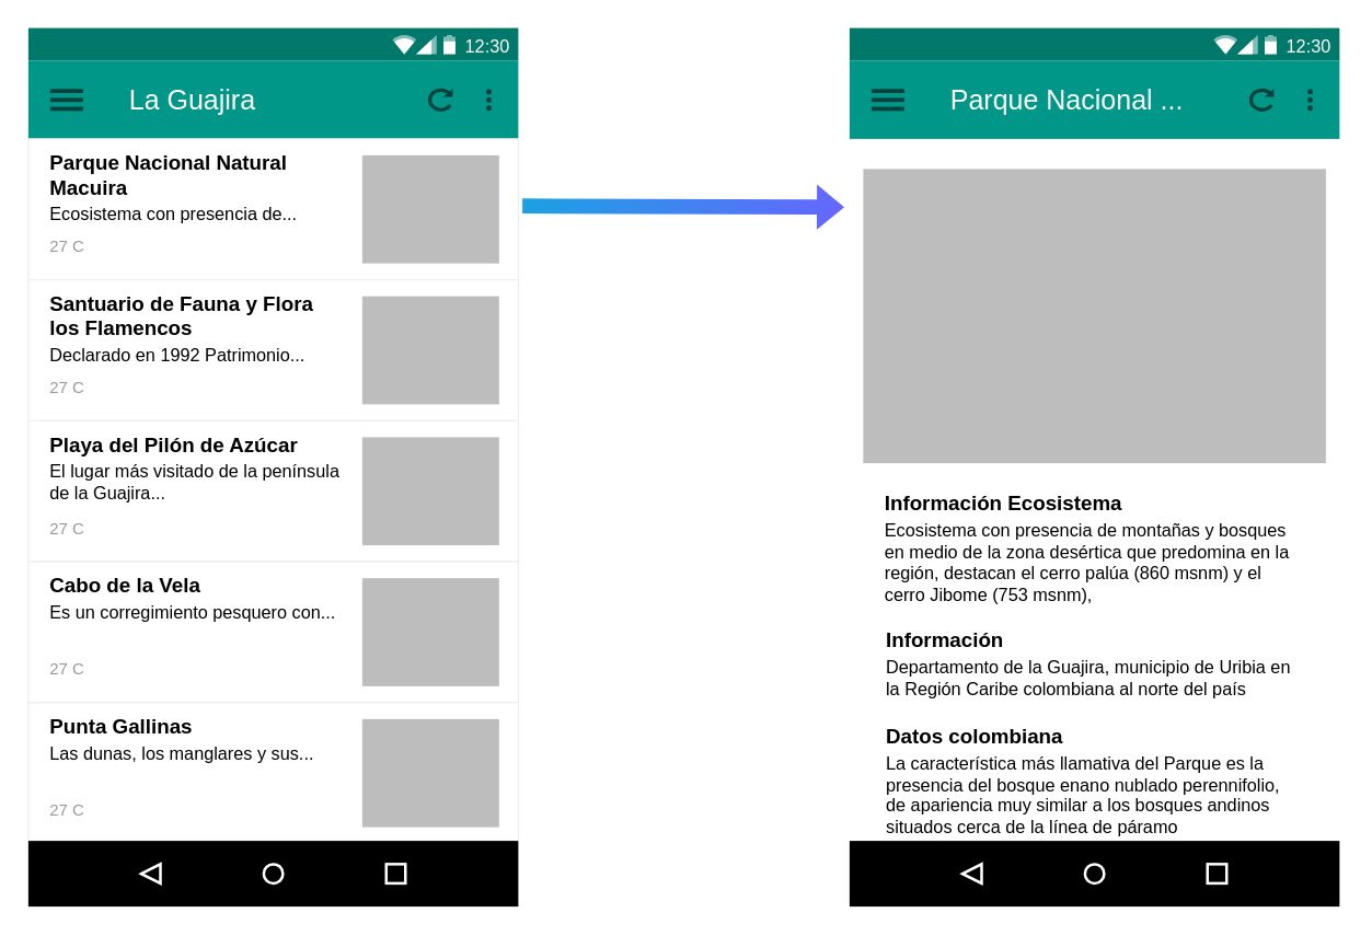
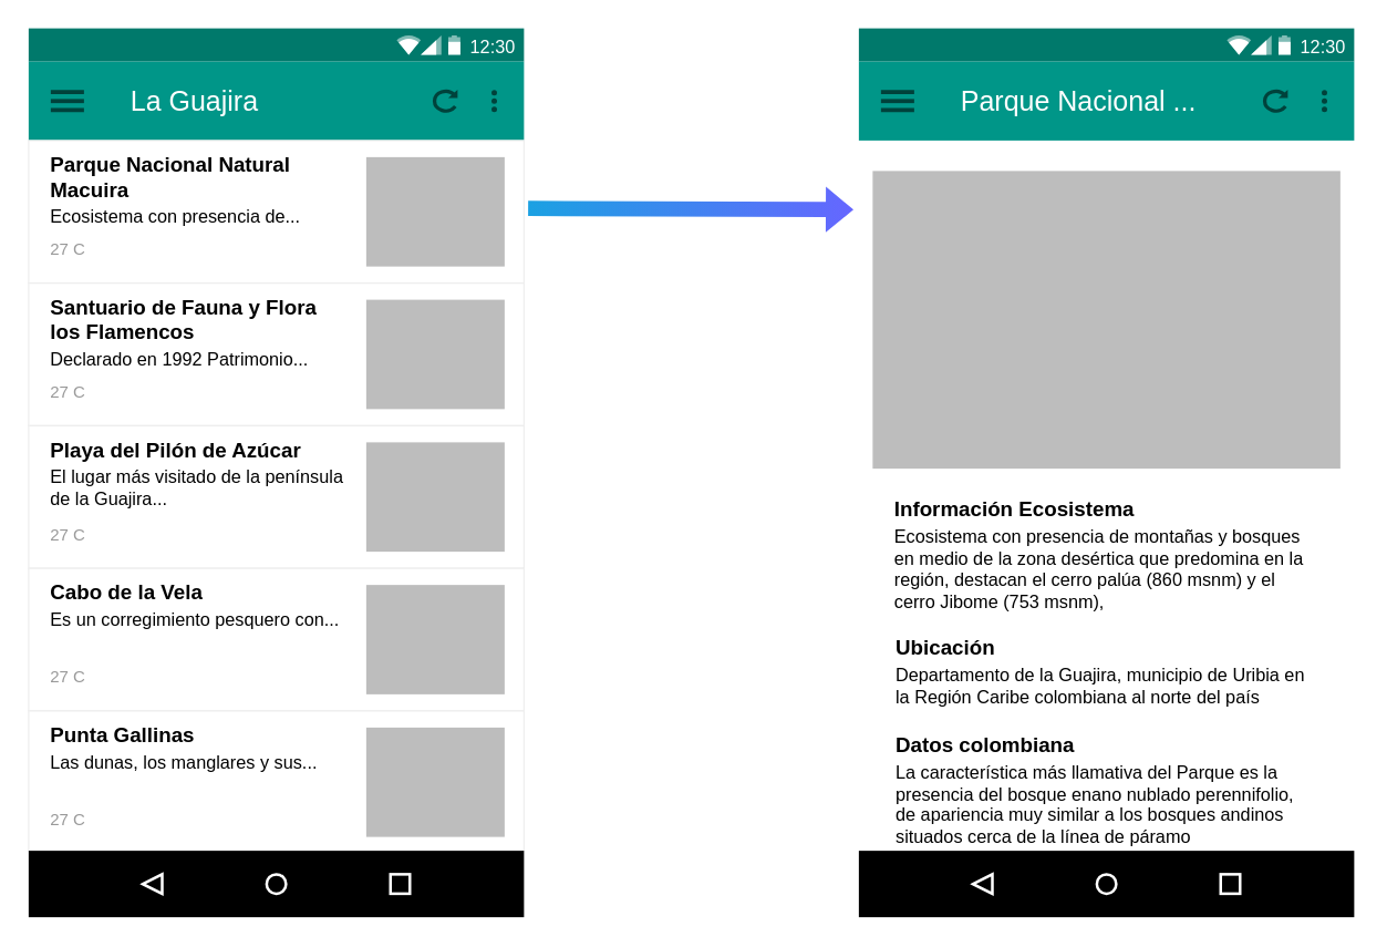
- <mxCell id="52" value="Información" style="text;whiteSpace=wrap;fontColor=#000000;verticalAlign=top;align=left;fontSize=15;spacing=16;spacingBottom=0;spacingTop=-12;resizeWidth=1;fontStyle=1" vertex="1" parent="38"><mxGeometry x="11" y="430" width="340" height="40" as="geometry" /></mxCell>
+ <mxCell id="52" value="Ubicación" style="text;whiteSpace=wrap;fontColor=#000000;verticalAlign=top;align=left;fontSize=15;spacing=16;spacingBottom=0;spacingTop=-12;resizeWidth=1;fontStyle=1" vertex="1" parent="38"><mxGeometry x="11" y="430" width="340" height="40" as="geometry" /></mxCell>
